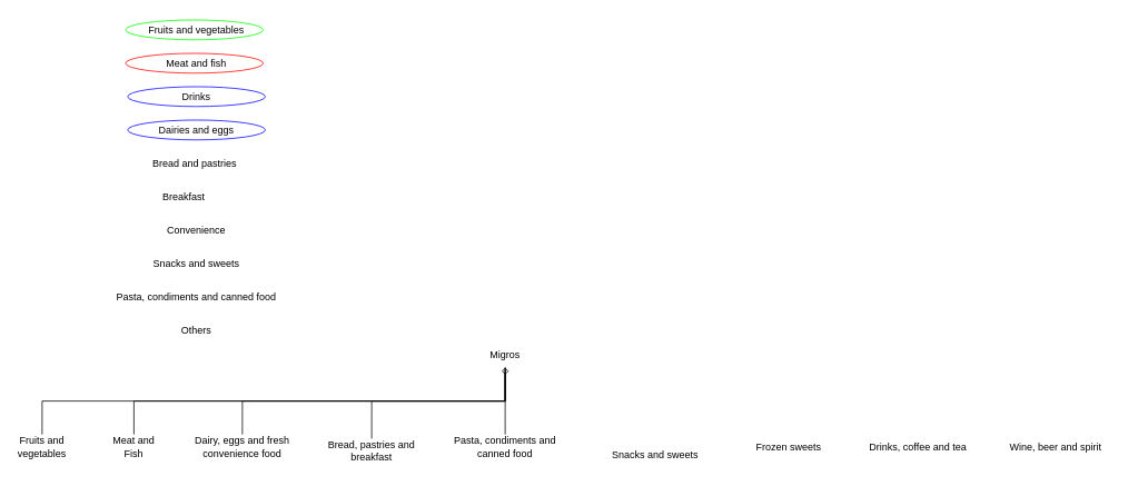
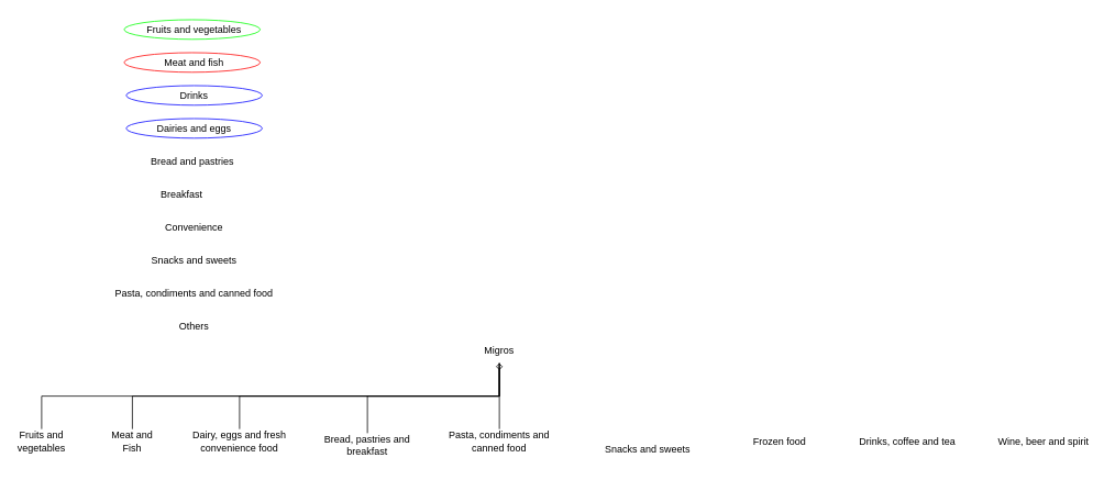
- <mxCell id="15" value="&lt;div&gt;Frozen sweets&lt;/div&gt;" style="text;html=1;strokeColor=none;fillColor=none;align=center;verticalAlign=middle;whiteSpace=wrap;rounded=0;" vertex="1" parent="1"><mxGeometry x="880" y="520" width="130" height="30" as="geometry" /></mxCell>
+ <mxCell id="15" value="&lt;div&gt;Frozen food&lt;/div&gt;" style="text;html=1;strokeColor=none;fillColor=none;align=center;verticalAlign=middle;whiteSpace=wrap;rounded=0;" vertex="1" parent="1"><mxGeometry x="880" y="520" width="130" height="30" as="geometry" /></mxCell>
